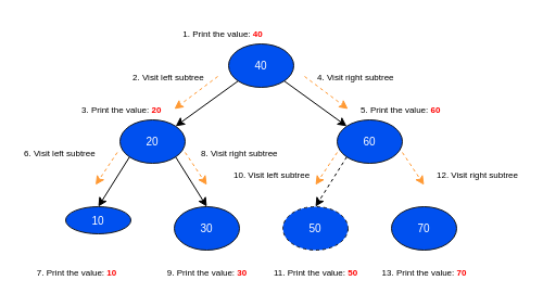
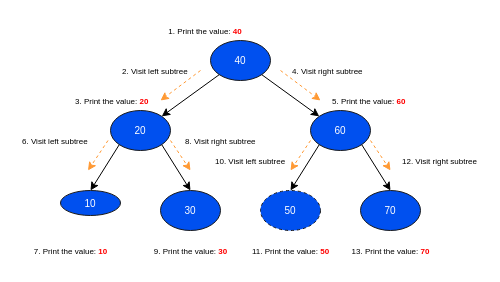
- <mxCell id="13" value="" style="endArrow=classic;html=1;exitX=0;exitY=1;exitDx=0;exitDy=0;entryX=0.5;entryY=0;entryDx=0;entryDy=0;dashed=1;" parent="1" source="3" target="9" edge="1"><mxGeometry width="50" height="50" relative="1" as="geometry"><mxPoint x="191.213" y="154.142" as="sourcePoint" /><mxPoint x="230" y="200" as="targetPoint" /></mxGeometry></mxCell>
+ <mxCell id="13" value="" style="endArrow=classic;html=1;exitX=0;exitY=1;exitDx=0;exitDy=0;entryX=0.5;entryY=0;entryDx=0;entryDy=0;" parent="1" source="3" target="9" edge="1"><mxGeometry width="50" height="50" relative="1" as="geometry"><mxPoint x="191.213" y="154.142" as="sourcePoint" /><mxPoint x="230" y="200" as="targetPoint" /></mxGeometry></mxCell>
+ <mxCell id="14" value="" style="endArrow=classic;html=1;exitX=1;exitY=1;exitDx=0;exitDy=0;entryX=0.5;entryY=0;entryDx=0;entryDy=0;" parent="1" source="3" target="10" edge="1"><mxGeometry width="50" height="50" relative="1" as="geometry"><mxPoint x="308.787" y="154.142" as="sourcePoint" /><mxPoint x="300" y="200" as="targetPoint" /></mxGeometry></mxCell>
